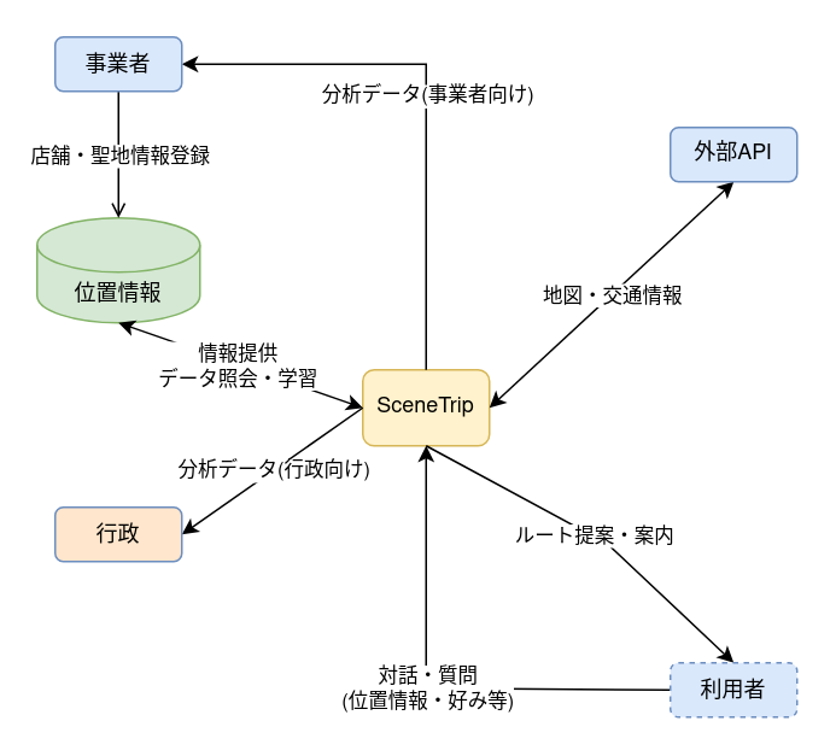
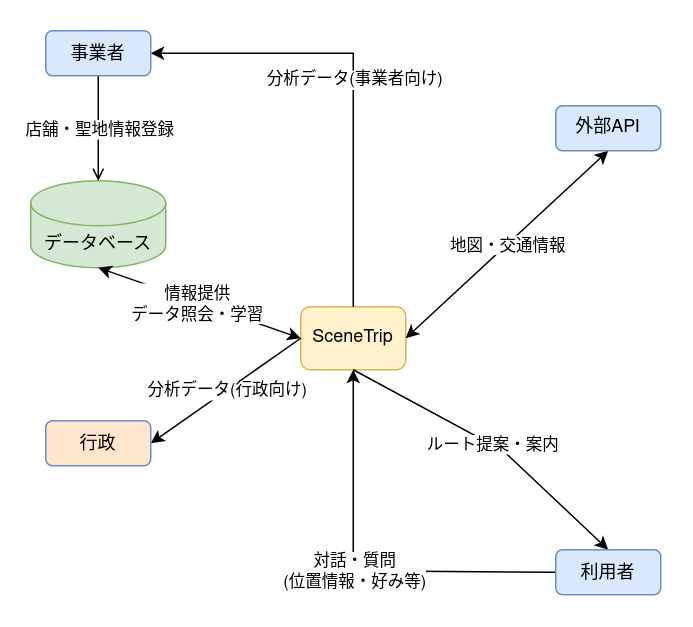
- <mxCell id="3" value="位置情報" style="shape=cylinder3;whiteSpace=wrap;html=1;boundedLbl=1;backgroundOutline=1;size=15;fillColor=#d5e8d4;strokeColor=#82b366;" parent="1" vertex="1"><mxGeometry x="20" y="120" width="90" height="58" as="geometry" /></mxCell>
+ <mxCell id="3" value="データベース" style="shape=cylinder3;whiteSpace=wrap;html=1;boundedLbl=1;backgroundOutline=1;size=15;fillColor=#d5e8d4;strokeColor=#82b366;" parent="1" vertex="1"><mxGeometry x="20" y="120" width="90" height="58" as="geometry" /></mxCell>
- <mxCell id="18" value="利用者" style="rounded=1;whiteSpace=wrap;html=1;fillColor=#dae8fc;strokeColor=#6c8ebf;dashed=1;" parent="1" vertex="1"><mxGeometry x="370" y="366" width="70" height="30" as="geometry" /></mxCell>
+ <mxCell id="18" value="利用者" style="rounded=1;whiteSpace=wrap;html=1;fillColor=#dae8fc;strokeColor=#6c8ebf;" parent="1" vertex="1"><mxGeometry x="370" y="366" width="70" height="30" as="geometry" /></mxCell>
